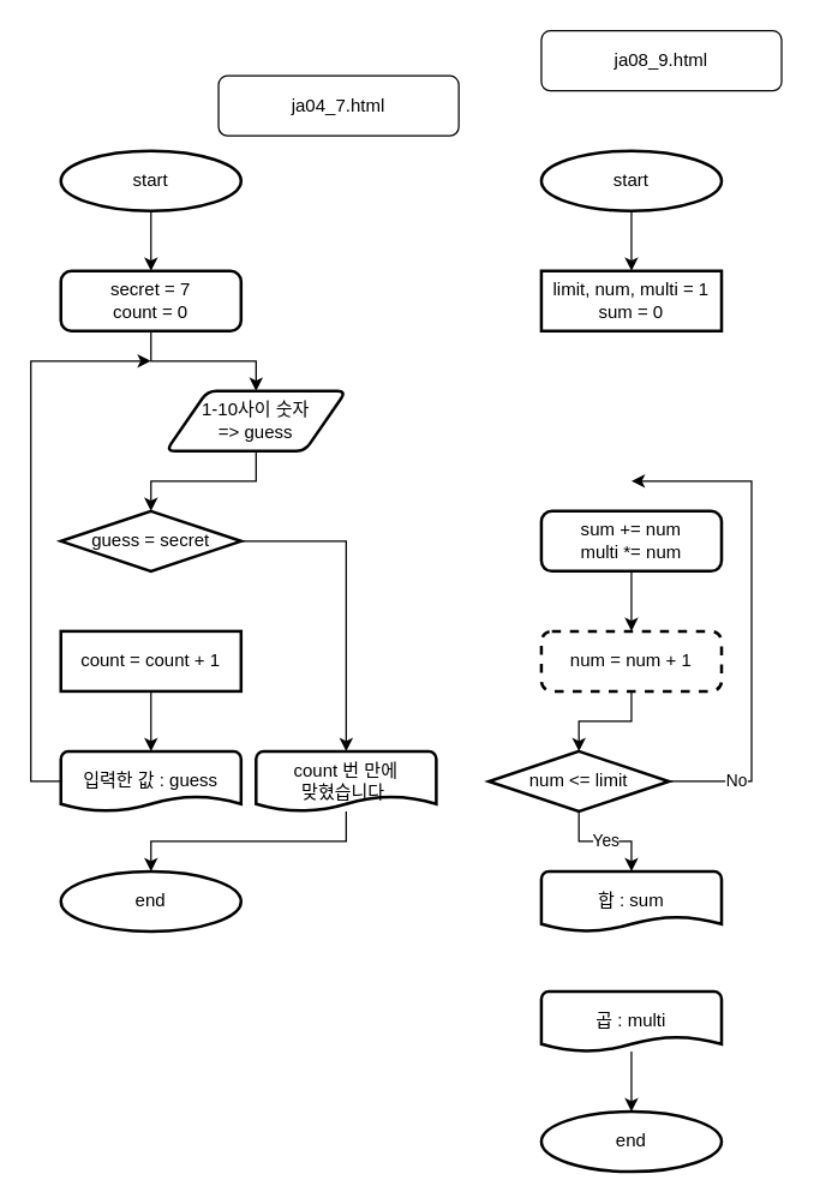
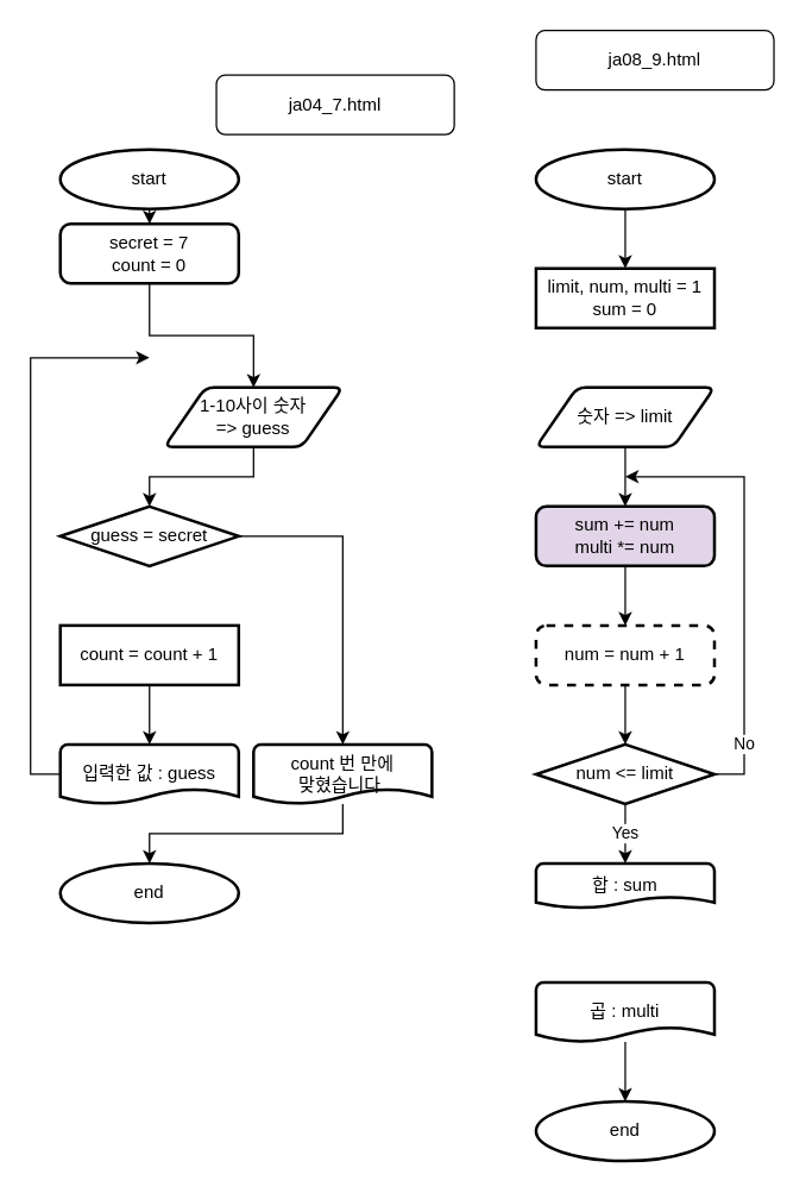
- <mxCell id="8" value="secret = 7&lt;br&gt;count = 0" style="rounded=1;whiteSpace=wrap;html=1;absoluteArcSize=1;arcSize=14;strokeWidth=2;" vertex="1" parent="1"><mxGeometry x="40" y="180" width="120" height="40" as="geometry" /></mxCell>
+ <mxCell id="8" value="secret = 7&lt;br&gt;count = 0" style="rounded=1;whiteSpace=wrap;html=1;absoluteArcSize=1;arcSize=14;strokeWidth=2;" vertex="1" parent="1"><mxGeometry x="40" y="150" width="120" height="40" as="geometry" /></mxCell>
+ <mxCell id="23" value="숫자 =&amp;gt; limit" style="shape=parallelogram;html=1;strokeWidth=2;perimeter=parallelogramPerimeter;whiteSpace=wrap;rounded=1;arcSize=12;size=0.23;" vertex="1" parent="1"><mxGeometry x="360" y="260" width="120" height="40" as="geometry" /></mxCell>
+ <mxCell id="22" value="" style="edgeStyle=orthogonalEdgeStyle;rounded=0;orthogonalLoop=1;jettySize=auto;html=1;" edge="1" parent="1" source="23" target="25"><mxGeometry relative="1" as="geometry" /></mxCell>
- <mxCell id="25" value="sum += num&lt;br&gt;multi *= num" style="rounded=1;whiteSpace=wrap;html=1;absoluteArcSize=1;arcSize=14;strokeWidth=2;" vertex="1" parent="1"><mxGeometry x="360" y="340" width="120" height="40" as="geometry" /></mxCell>
+ <mxCell id="25" value="sum += num&lt;br&gt;multi *= num" style="rounded=1;whiteSpace=wrap;html=1;absoluteArcSize=1;arcSize=14;strokeWidth=2;fillColor=#e1d5e7;" vertex="1" parent="1"><mxGeometry x="360" y="340" width="120" height="40" as="geometry" /></mxCell>
- <mxCell id="30" value="num &amp;lt;= limit" style="strokeWidth=2;html=1;shape=mxgraph.flowchart.decision;whiteSpace=wrap;" vertex="1" parent="1"><mxGeometry x="325" y="500" width="120" height="40" as="geometry" /></mxCell>
+ <mxCell id="30" value="num &amp;lt;= limit" style="strokeWidth=2;html=1;shape=mxgraph.flowchart.decision;whiteSpace=wrap;" vertex="1" parent="1"><mxGeometry x="360" y="500" width="120" height="40" as="geometry" /></mxCell>
- <mxCell id="31" value="합 : sum" style="strokeWidth=2;html=1;shape=mxgraph.flowchart.document2;whiteSpace=wrap;size=0.25;" vertex="1" parent="1"><mxGeometry x="360" y="580" width="120" height="40" as="geometry" /></mxCell>
+ <mxCell id="31" value="합 : sum" style="strokeWidth=2;html=1;shape=mxgraph.flowchart.document2;whiteSpace=wrap;size=0.25;" vertex="1" parent="1"><mxGeometry x="360" y="580" width="120" height="30" as="geometry" /></mxCell>
